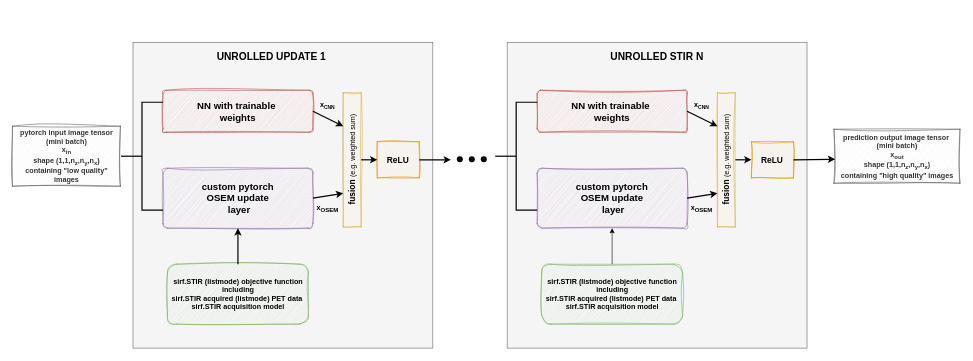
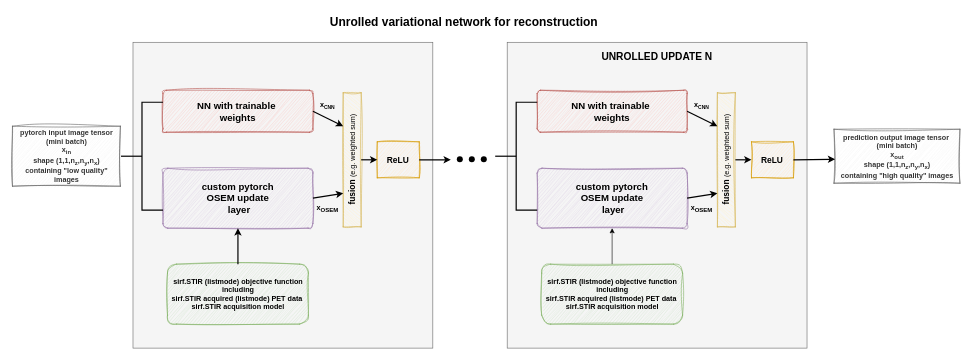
+ <mxCell id="39" value="&lt;b&gt;&lt;font style=&quot;font-size: 20px;&quot;&gt;Unrolled variational network for reconstruction&lt;/font&gt;&lt;/b&gt;" style="text;html=1;align=center;verticalAlign=middle;whiteSpace=wrap;rounded=0;" vertex="1" parent="1"><mxGeometry x="388" y="20" width="770" height="30" as="geometry" /></mxCell>
- <mxCell id="18" value="&lt;b&gt;&lt;font style=&quot;font-size: 17px;&quot;&gt;UNROLLED UPDATE 1&lt;/font&gt;&lt;/b&gt;" style="text;html=1;align=center;verticalAlign=middle;whiteSpace=wrap;rounded=0;" vertex="1" parent="4"><mxGeometry x="111" y="10" width="280" height="30" as="geometry" /></mxCell>
- <mxCell id="33" value="&lt;b&gt;&lt;font style=&quot;font-size: 17px;&quot;&gt;UNROLLED STIR N&lt;/font&gt;&lt;/b&gt;" style="text;html=1;align=center;verticalAlign=middle;whiteSpace=wrap;rounded=0;" vertex="1" parent="19"><mxGeometry x="130" y="10" width="280" height="30" as="geometry" /></mxCell>
+ <mxCell id="33" value="&lt;b&gt;&lt;font style=&quot;font-size: 17px;&quot;&gt;UNROLLED UPDATE N&lt;/font&gt;&lt;/b&gt;" style="text;html=1;align=center;verticalAlign=middle;whiteSpace=wrap;rounded=0;" vertex="1" parent="19"><mxGeometry x="130" y="10" width="280" height="30" as="geometry" /></mxCell>
